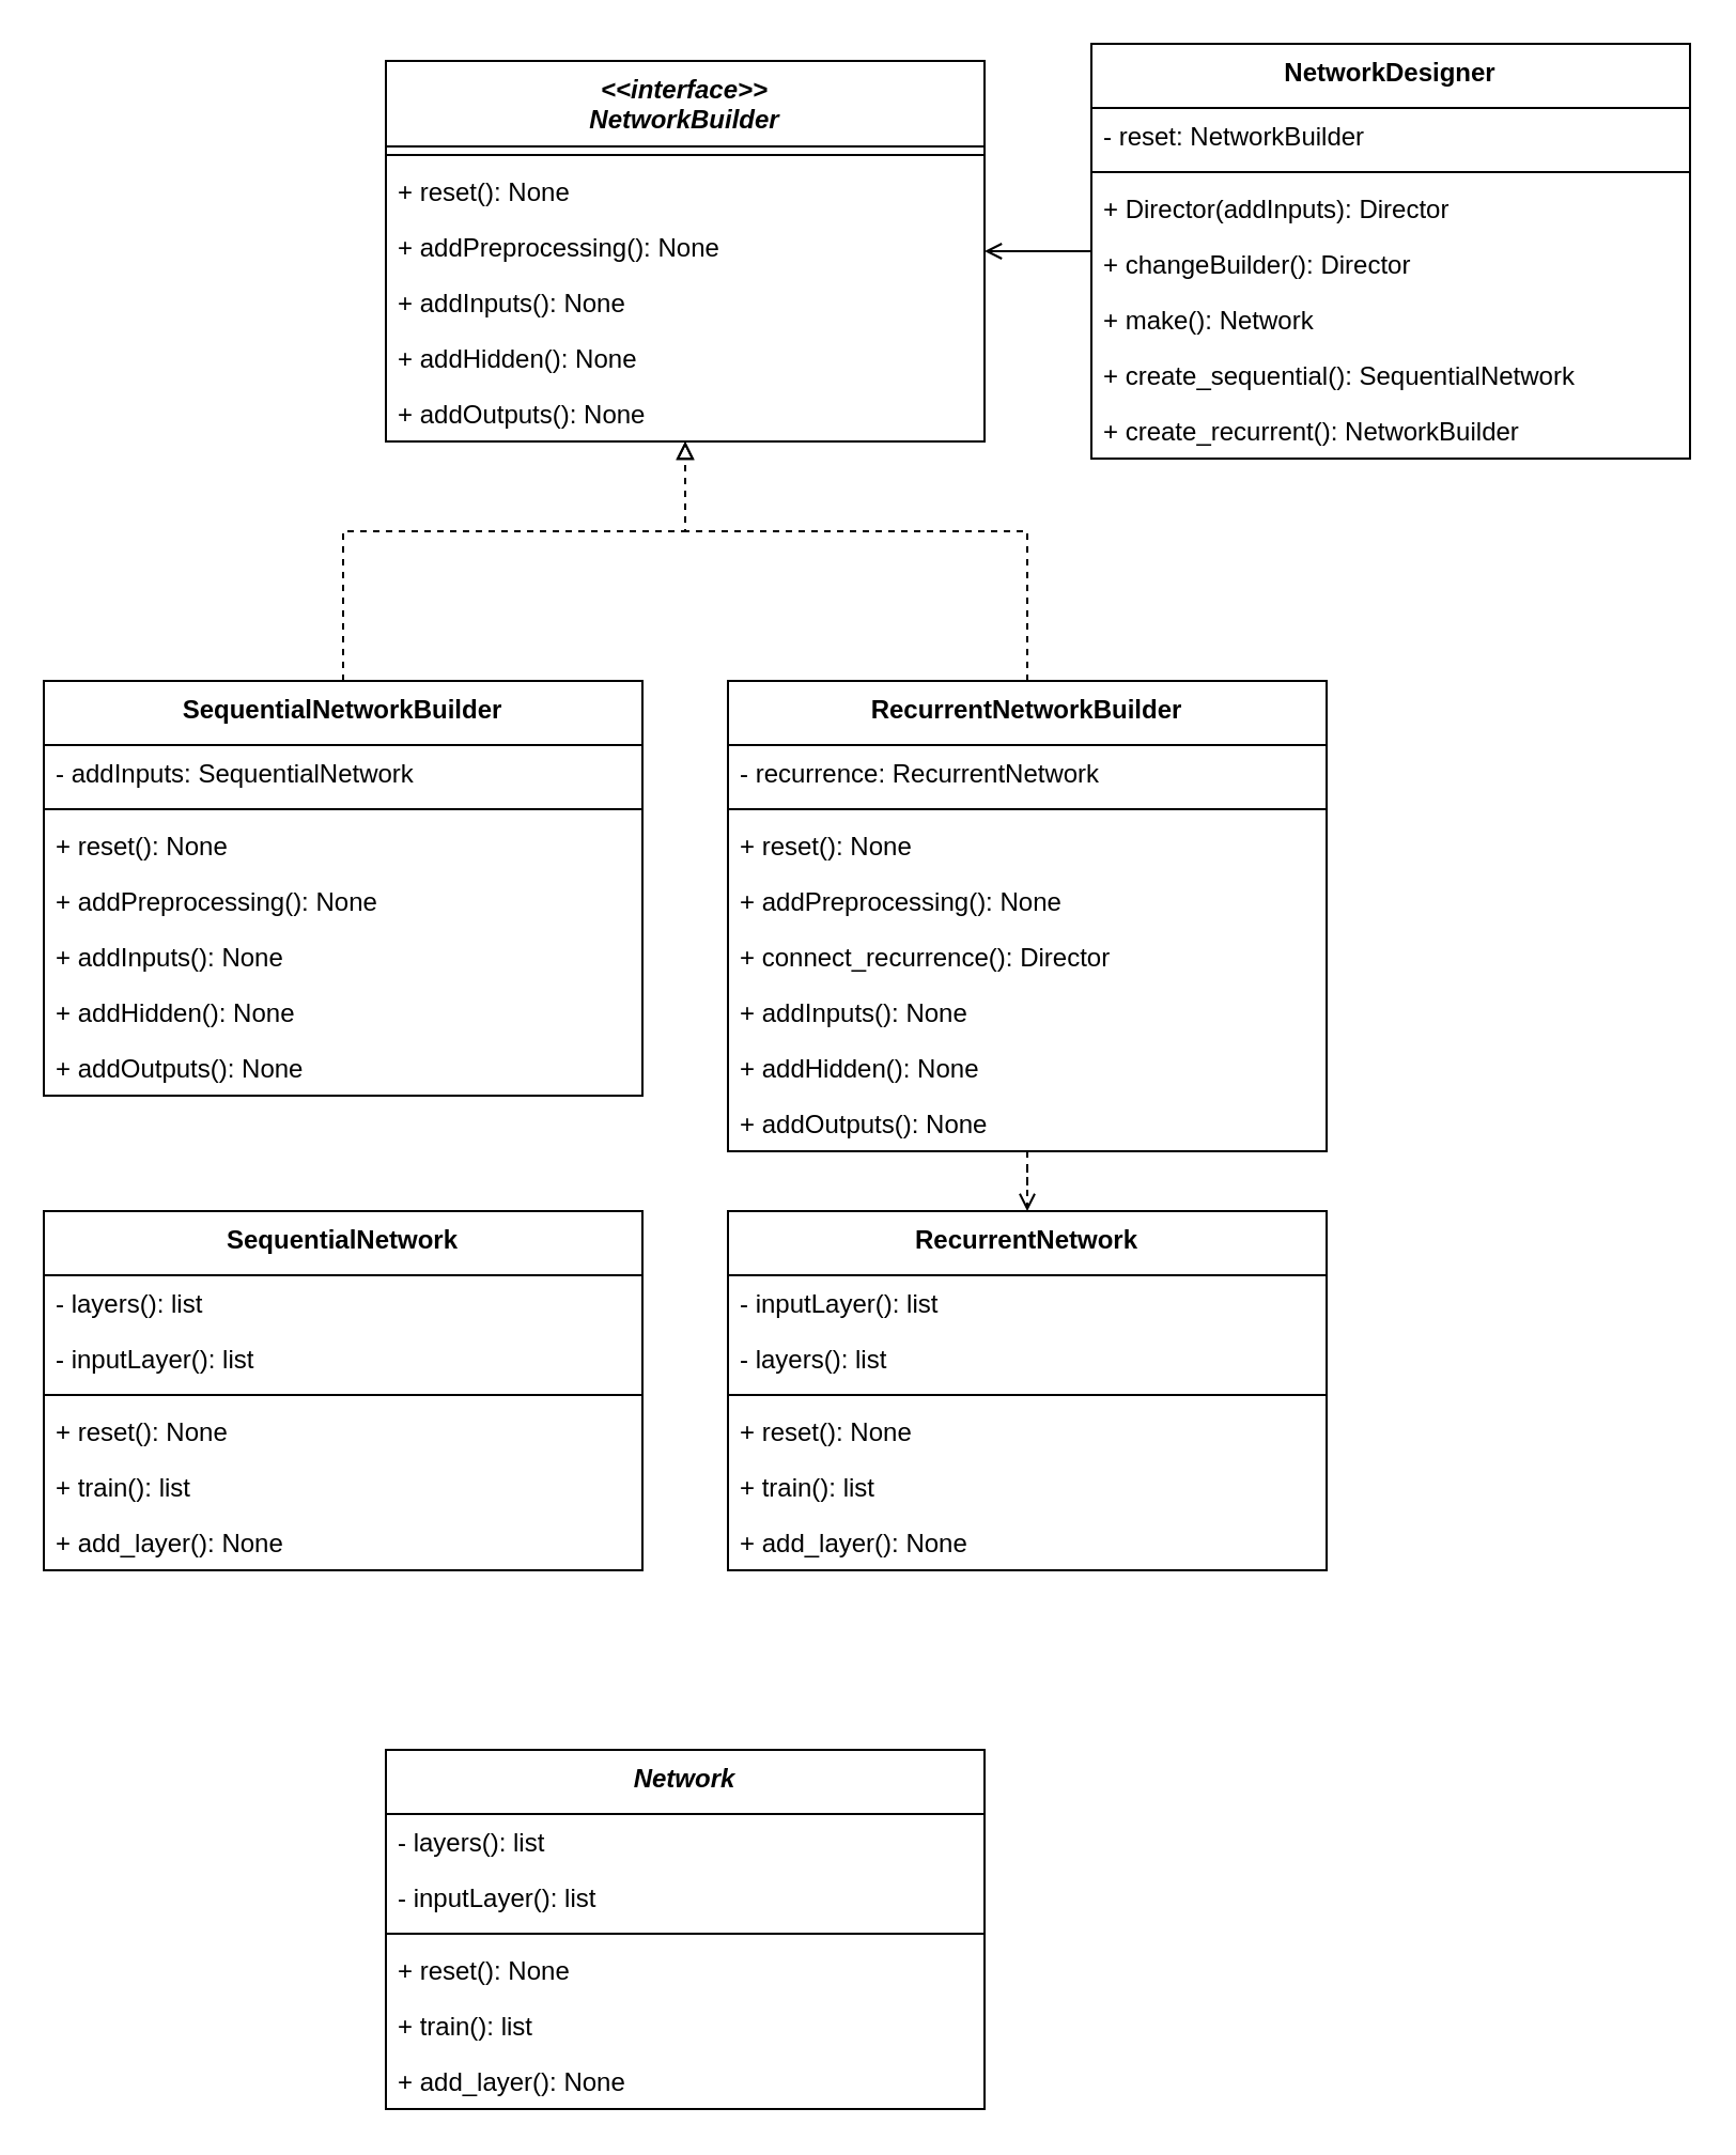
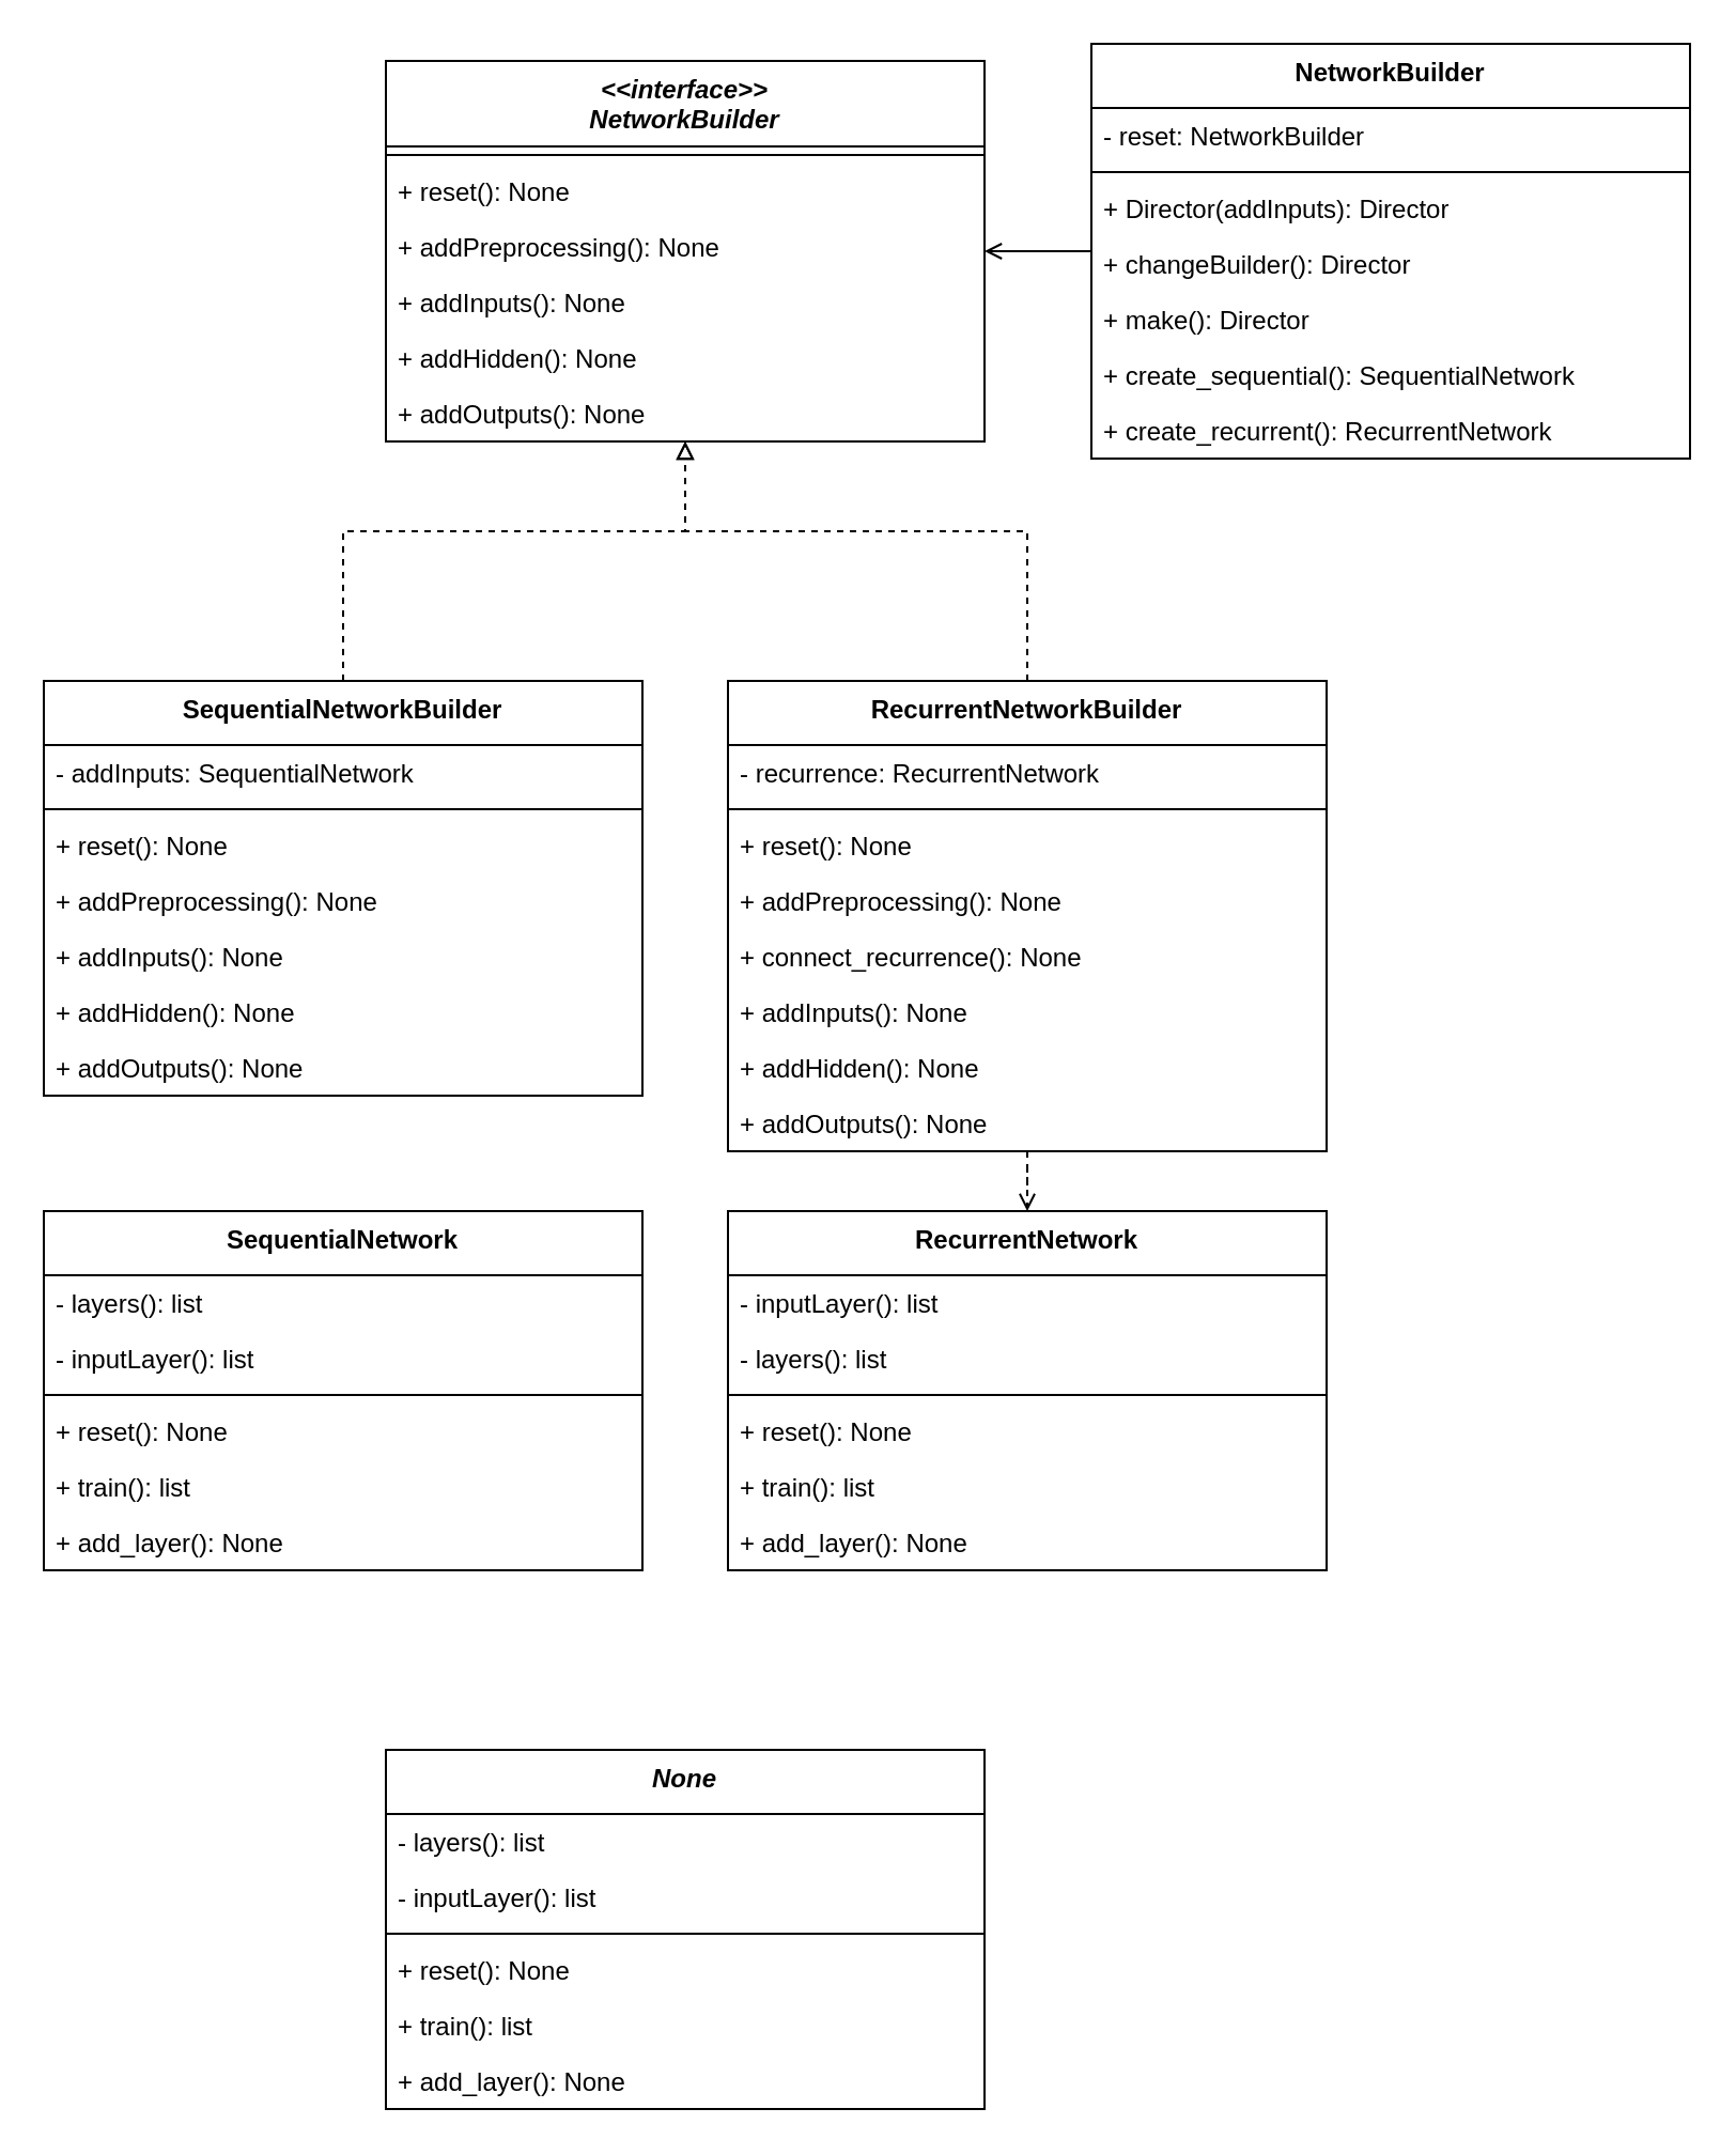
- <mxCell id="30" value="NetworkDesigner" style="swimlane;fontStyle=1;align=center;verticalAlign=top;childLayout=stackLayout;horizontal=1;startSize=30;horizontalStack=0;resizeParent=1;resizeParentMax=0;resizeLast=0;collapsible=1;marginBottom=0;" vertex="1" parent="1"><mxGeometry x="510" y="20" width="280" height="194" as="geometry"><mxRectangle x="220" y="190" width="120" height="30" as="alternateBounds" /></mxGeometry></mxCell>
+ <mxCell id="30" value="NetworkBuilder" style="swimlane;fontStyle=1;align=center;verticalAlign=top;childLayout=stackLayout;horizontal=1;startSize=30;horizontalStack=0;resizeParent=1;resizeParentMax=0;resizeLast=0;collapsible=1;marginBottom=0;" vertex="1" parent="1"><mxGeometry x="510" y="20" width="280" height="194" as="geometry"><mxRectangle x="220" y="190" width="120" height="30" as="alternateBounds" /></mxGeometry></mxCell>
- <mxCell id="35" value="+ make(): Network" style="text;strokeColor=none;fillColor=none;align=left;verticalAlign=top;spacingLeft=4;spacingRight=4;overflow=hidden;rotatable=0;points=[[0,0.5],[1,0.5]];portConstraint=eastwest;" vertex="1" parent="30"><mxGeometry y="116" width="280" height="26" as="geometry" /></mxCell>
+ <mxCell id="35" value="+ make(): Director" style="text;strokeColor=none;fillColor=none;align=left;verticalAlign=top;spacingLeft=4;spacingRight=4;overflow=hidden;rotatable=0;points=[[0,0.5],[1,0.5]];portConstraint=eastwest;" vertex="1" parent="30"><mxGeometry y="116" width="280" height="26" as="geometry" /></mxCell>
- <mxCell id="37" value="+ create_recurrent(): NetworkBuilder" style="text;strokeColor=none;fillColor=none;align=left;verticalAlign=top;spacingLeft=4;spacingRight=4;overflow=hidden;rotatable=0;points=[[0,0.5],[1,0.5]];portConstraint=eastwest;" vertex="1" parent="30"><mxGeometry y="168" width="280" height="26" as="geometry" /></mxCell>
+ <mxCell id="37" value="+ create_recurrent(): RecurrentNetwork" style="text;strokeColor=none;fillColor=none;align=left;verticalAlign=top;spacingLeft=4;spacingRight=4;overflow=hidden;rotatable=0;points=[[0,0.5],[1,0.5]];portConstraint=eastwest;" vertex="1" parent="30"><mxGeometry y="168" width="280" height="26" as="geometry" /></mxCell>
- <mxCell id="16" value="+ connect_recurrence(): Director" style="text;strokeColor=none;fillColor=none;align=left;verticalAlign=top;spacingLeft=4;spacingRight=4;overflow=hidden;rotatable=0;points=[[0,0.5],[1,0.5]];portConstraint=eastwest;" vertex="1" parent="11"><mxGeometry y="116" width="280" height="26" as="geometry" /></mxCell>
+ <mxCell id="16" value="+ connect_recurrence(): None" style="text;strokeColor=none;fillColor=none;align=left;verticalAlign=top;spacingLeft=4;spacingRight=4;overflow=hidden;rotatable=0;points=[[0,0.5],[1,0.5]];portConstraint=eastwest;" vertex="1" parent="11"><mxGeometry y="116" width="280" height="26" as="geometry" /></mxCell>
- <mxCell id="52" value="Network" style="swimlane;fontStyle=3;align=center;verticalAlign=top;childLayout=stackLayout;horizontal=1;startSize=30;horizontalStack=0;resizeParent=1;resizeParentMax=0;resizeLast=0;collapsible=1;marginBottom=0;" vertex="1" parent="1"><mxGeometry x="180" y="818" width="280" height="168" as="geometry"><mxRectangle x="220" y="190" width="120" height="30" as="alternateBounds" /></mxGeometry></mxCell>
+ <mxCell id="52" value="None" style="swimlane;fontStyle=3;align=center;verticalAlign=top;childLayout=stackLayout;horizontal=1;startSize=30;horizontalStack=0;resizeParent=1;resizeParentMax=0;resizeLast=0;collapsible=1;marginBottom=0;" vertex="1" parent="1"><mxGeometry x="180" y="818" width="280" height="168" as="geometry"><mxRectangle x="220" y="190" width="120" height="30" as="alternateBounds" /></mxGeometry></mxCell>
